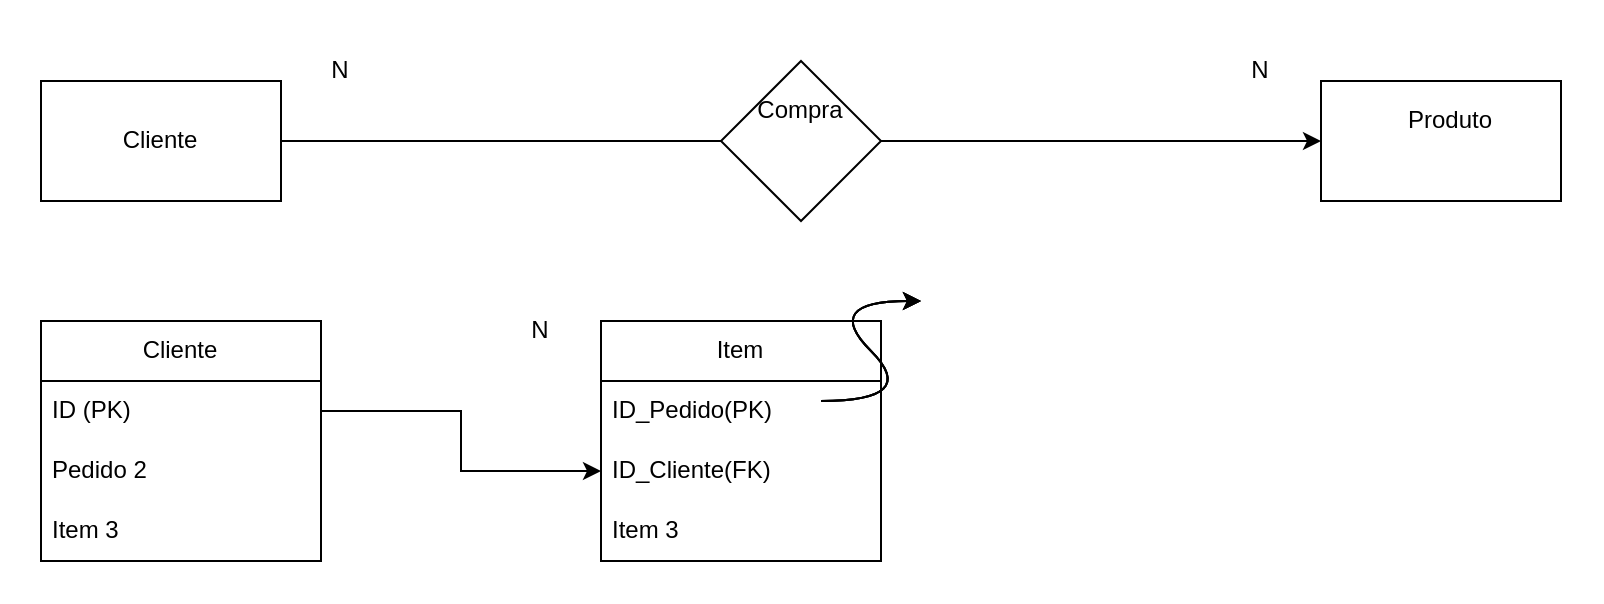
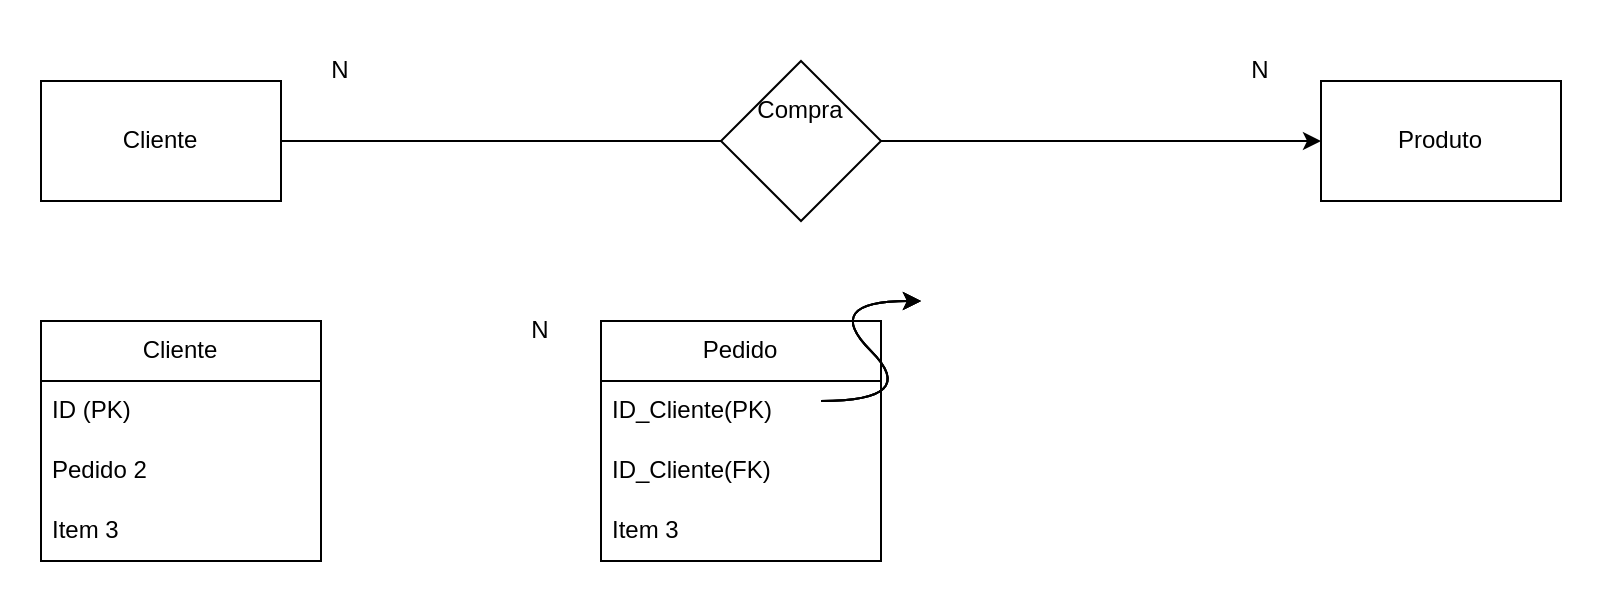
- <mxCell id="8" value="Produto" style="text;html=1;strokeColor=none;fillColor=none;align=center;verticalAlign=middle;whiteSpace=wrap;rounded=0;" vertex="1" parent="1"><mxGeometry x="695" y="45" width="60" height="30" as="geometry" /></mxCell>
+ <mxCell id="8" value="Produto" style="text;html=1;strokeColor=none;fillColor=none;align=center;verticalAlign=middle;whiteSpace=wrap;rounded=0;" vertex="1" parent="1"><mxGeometry x="690" y="55" width="60" height="30" as="geometry" /></mxCell>
- <mxCell id="15" value="Item" style="swimlane;fontStyle=0;childLayout=stackLayout;horizontal=1;startSize=30;horizontalStack=0;resizeParent=1;resizeParentMax=0;resizeLast=0;collapsible=1;marginBottom=0;whiteSpace=wrap;html=1;" vertex="1" parent="1"><mxGeometry x="300" y="160" width="140" height="120" as="geometry" /></mxCell>
+ <mxCell id="15" value="Pedido" style="swimlane;fontStyle=0;childLayout=stackLayout;horizontal=1;startSize=30;horizontalStack=0;resizeParent=1;resizeParentMax=0;resizeLast=0;collapsible=1;marginBottom=0;whiteSpace=wrap;html=1;" vertex="1" parent="1"><mxGeometry x="300" y="160" width="140" height="120" as="geometry" /></mxCell>
- <mxCell id="16" value="ID_Pedido(PK)" style="text;strokeColor=none;fillColor=none;align=left;verticalAlign=middle;spacingLeft=4;spacingRight=4;overflow=hidden;points=[[0,0.5],[1,0.5]];portConstraint=eastwest;rotatable=0;whiteSpace=wrap;html=1;" vertex="1" parent="15"><mxGeometry y="30" width="140" height="30" as="geometry" /></mxCell>
+ <mxCell id="16" value="ID_Cliente(PK)" style="text;strokeColor=none;fillColor=none;align=left;verticalAlign=middle;spacingLeft=4;spacingRight=4;overflow=hidden;points=[[0,0.5],[1,0.5]];portConstraint=eastwest;rotatable=0;whiteSpace=wrap;html=1;" vertex="1" parent="15"><mxGeometry y="30" width="140" height="30" as="geometry" /></mxCell>
- <mxCell id="23" style="edgeStyle=orthogonalEdgeStyle;rounded=0;orthogonalLoop=1;jettySize=auto;html=1;entryX=0;entryY=0.5;entryDx=0;entryDy=0;" edge="1" parent="1" source="12" target="17"><mxGeometry relative="1" as="geometry" /></mxCell>
